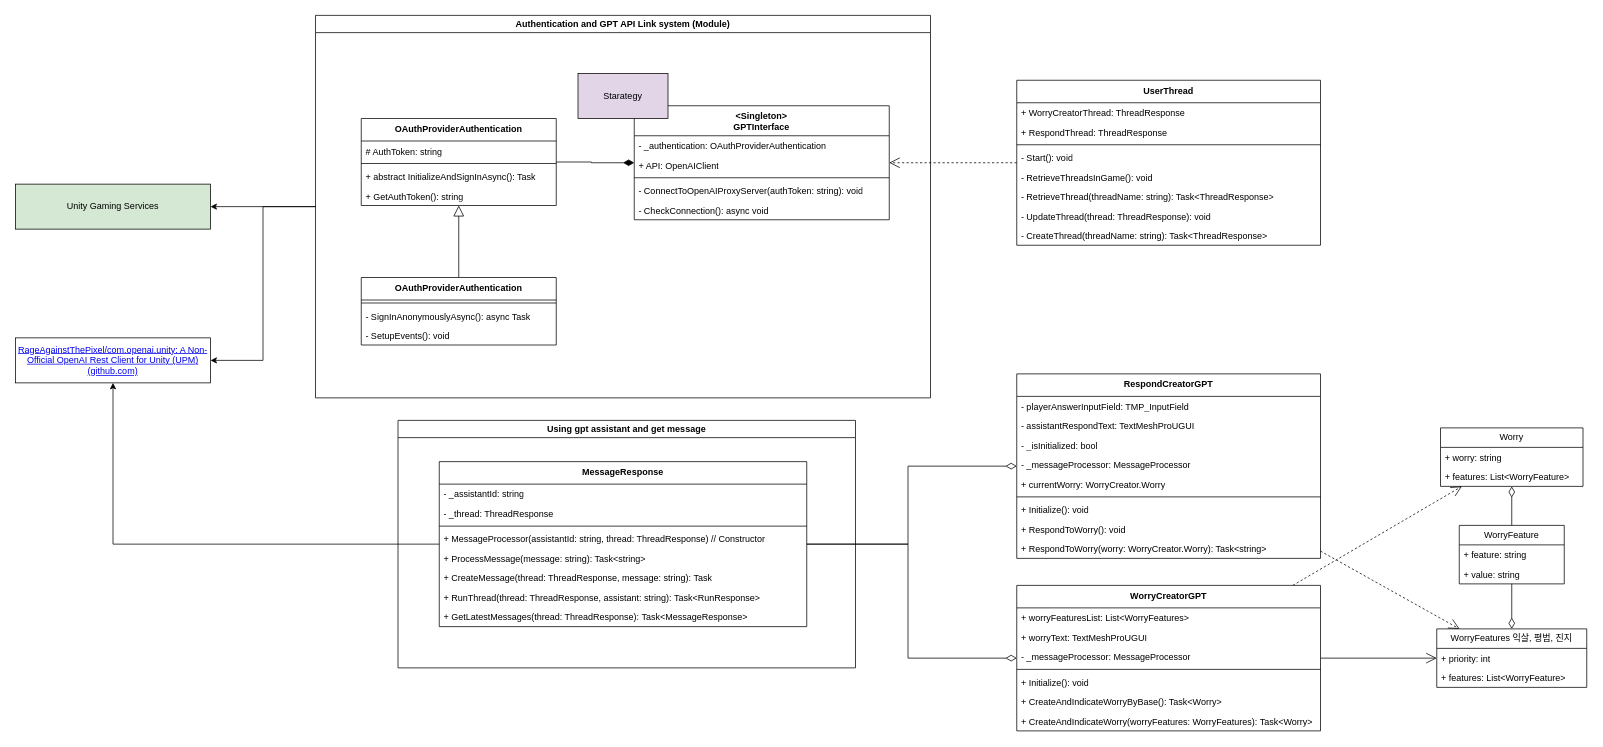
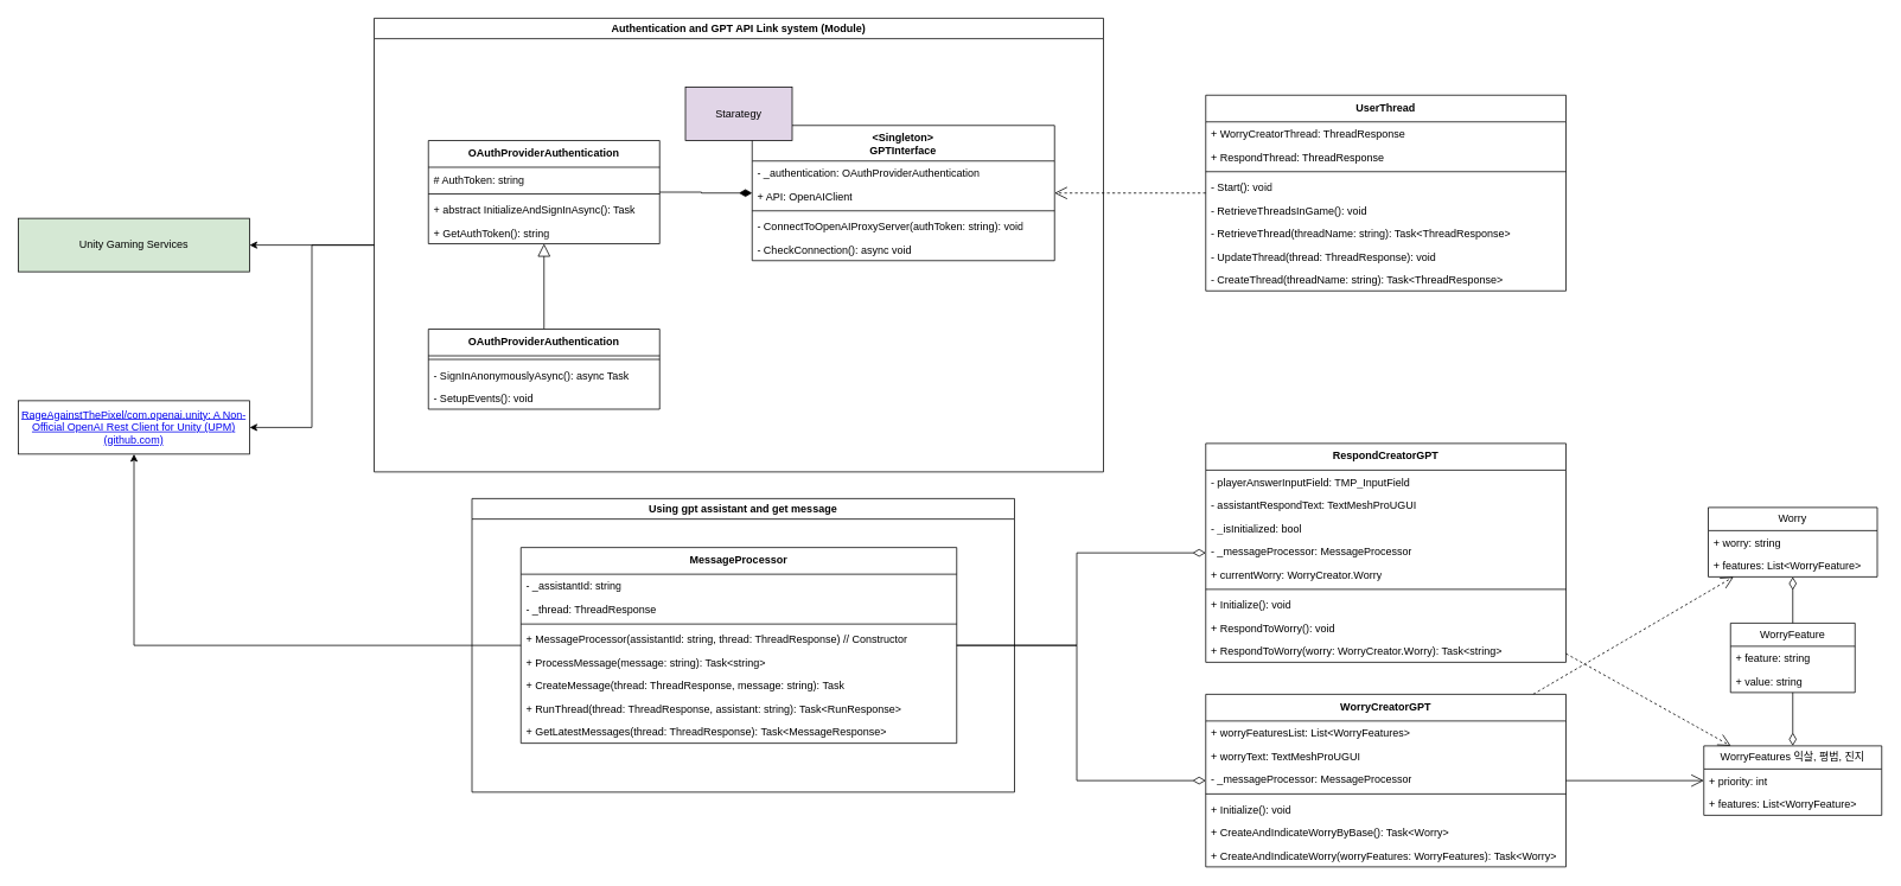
- <mxCell id="27" value="MessageResponse" style="swimlane;fontStyle=1;align=center;verticalAlign=top;childLayout=stackLayout;horizontal=1;startSize=30;horizontalStack=0;resizeParent=1;resizeParentMax=0;resizeLast=0;collapsible=1;marginBottom=0;whiteSpace=wrap;html=1;" parent="26" vertex="1"><mxGeometry x="55" y="55" width="490" height="220" as="geometry" /></mxCell>
+ <mxCell id="27" value="MessageProcessor" style="swimlane;fontStyle=1;align=center;verticalAlign=top;childLayout=stackLayout;horizontal=1;startSize=30;horizontalStack=0;resizeParent=1;resizeParentMax=0;resizeLast=0;collapsible=1;marginBottom=0;whiteSpace=wrap;html=1;" parent="26" vertex="1"><mxGeometry x="55" y="55" width="490" height="220" as="geometry" /></mxCell>
